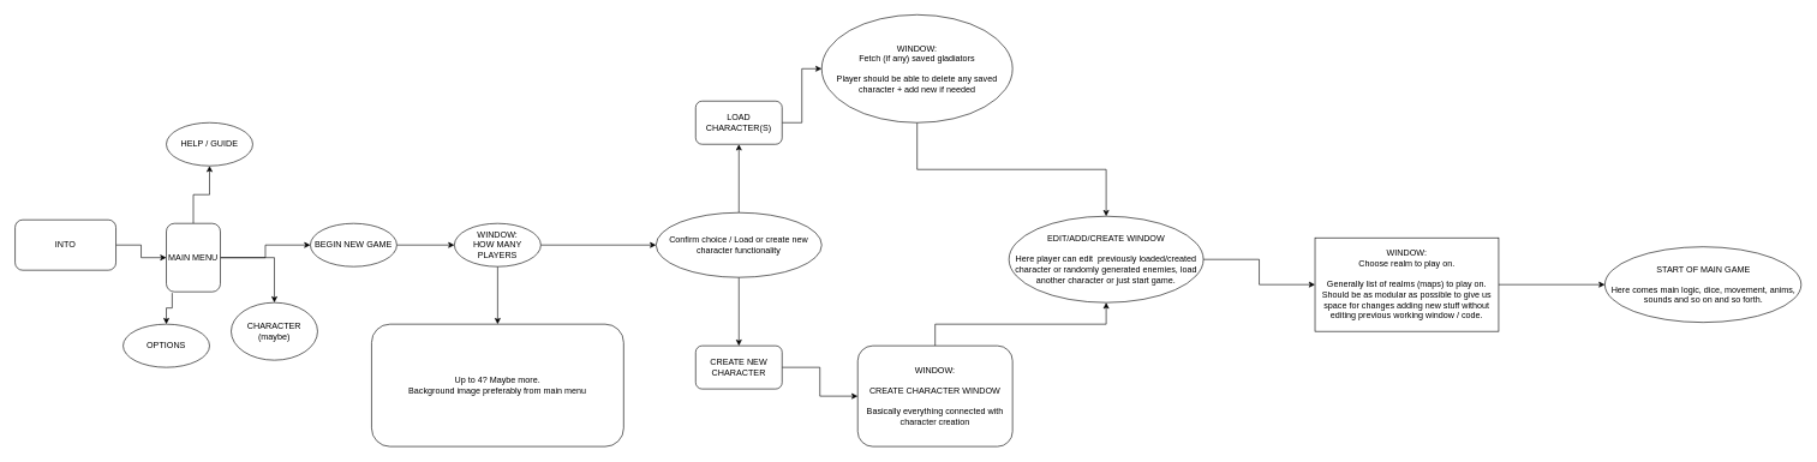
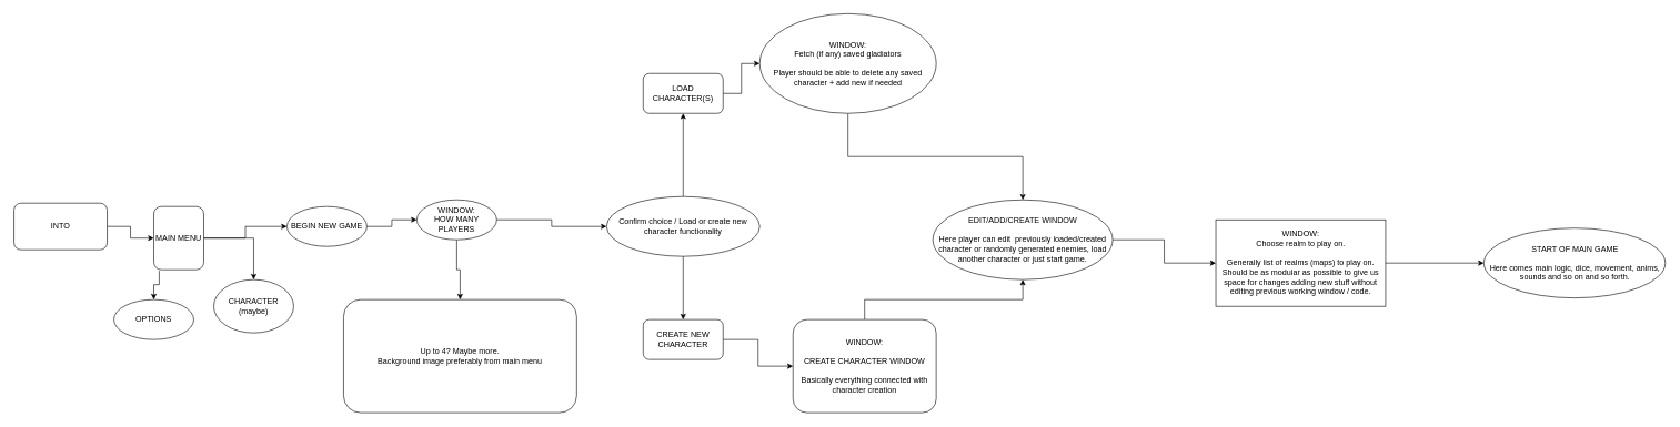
- <mxCell id="22" value="LOAD CHARACTER(S)" style="whiteSpace=wrap;html=1;rounded=1;" vertex="1" parent="1"><mxGeometry x="965" y="140" width="120" height="60" as="geometry" /></mxCell>
+ <mxCell id="22" value="LOAD CHARACTER(S)" style="whiteSpace=wrap;html=1;rounded=1;" vertex="1" parent="1"><mxGeometry x="965" y="110" width="120" height="60" as="geometry" /></mxCell>
- <mxCell id="9" value="HELP / GUIDE" style="ellipse;whiteSpace=wrap;html=1;rounded=1;" parent="1" vertex="1"><mxGeometry x="230" y="170" width="120" height="60" as="geometry" /></mxCell>
- <mxCell id="4" value="" style="edgeStyle=orthogonalEdgeStyle;rounded=0;orthogonalLoop=1;jettySize=auto;html=1;" parent="1" source="8" target="9" edge="1"><mxGeometry relative="1" as="geometry" /></mxCell>
- <mxCell id="16" value="WINDOW:&lt;br&gt;HOW MANY PLAYERS" style="ellipse;whiteSpace=wrap;html=1;rounded=1;" vertex="1" parent="1"><mxGeometry x="630" y="310" width="120" height="60" as="geometry" /></mxCell>
+ <mxCell id="16" value="WINDOW:&lt;br&gt;HOW MANY PLAYERS" style="ellipse;whiteSpace=wrap;html=1;rounded=1;" vertex="1" parent="1"><mxGeometry x="625" y="300" width="120" height="60" as="geometry" /></mxCell>
